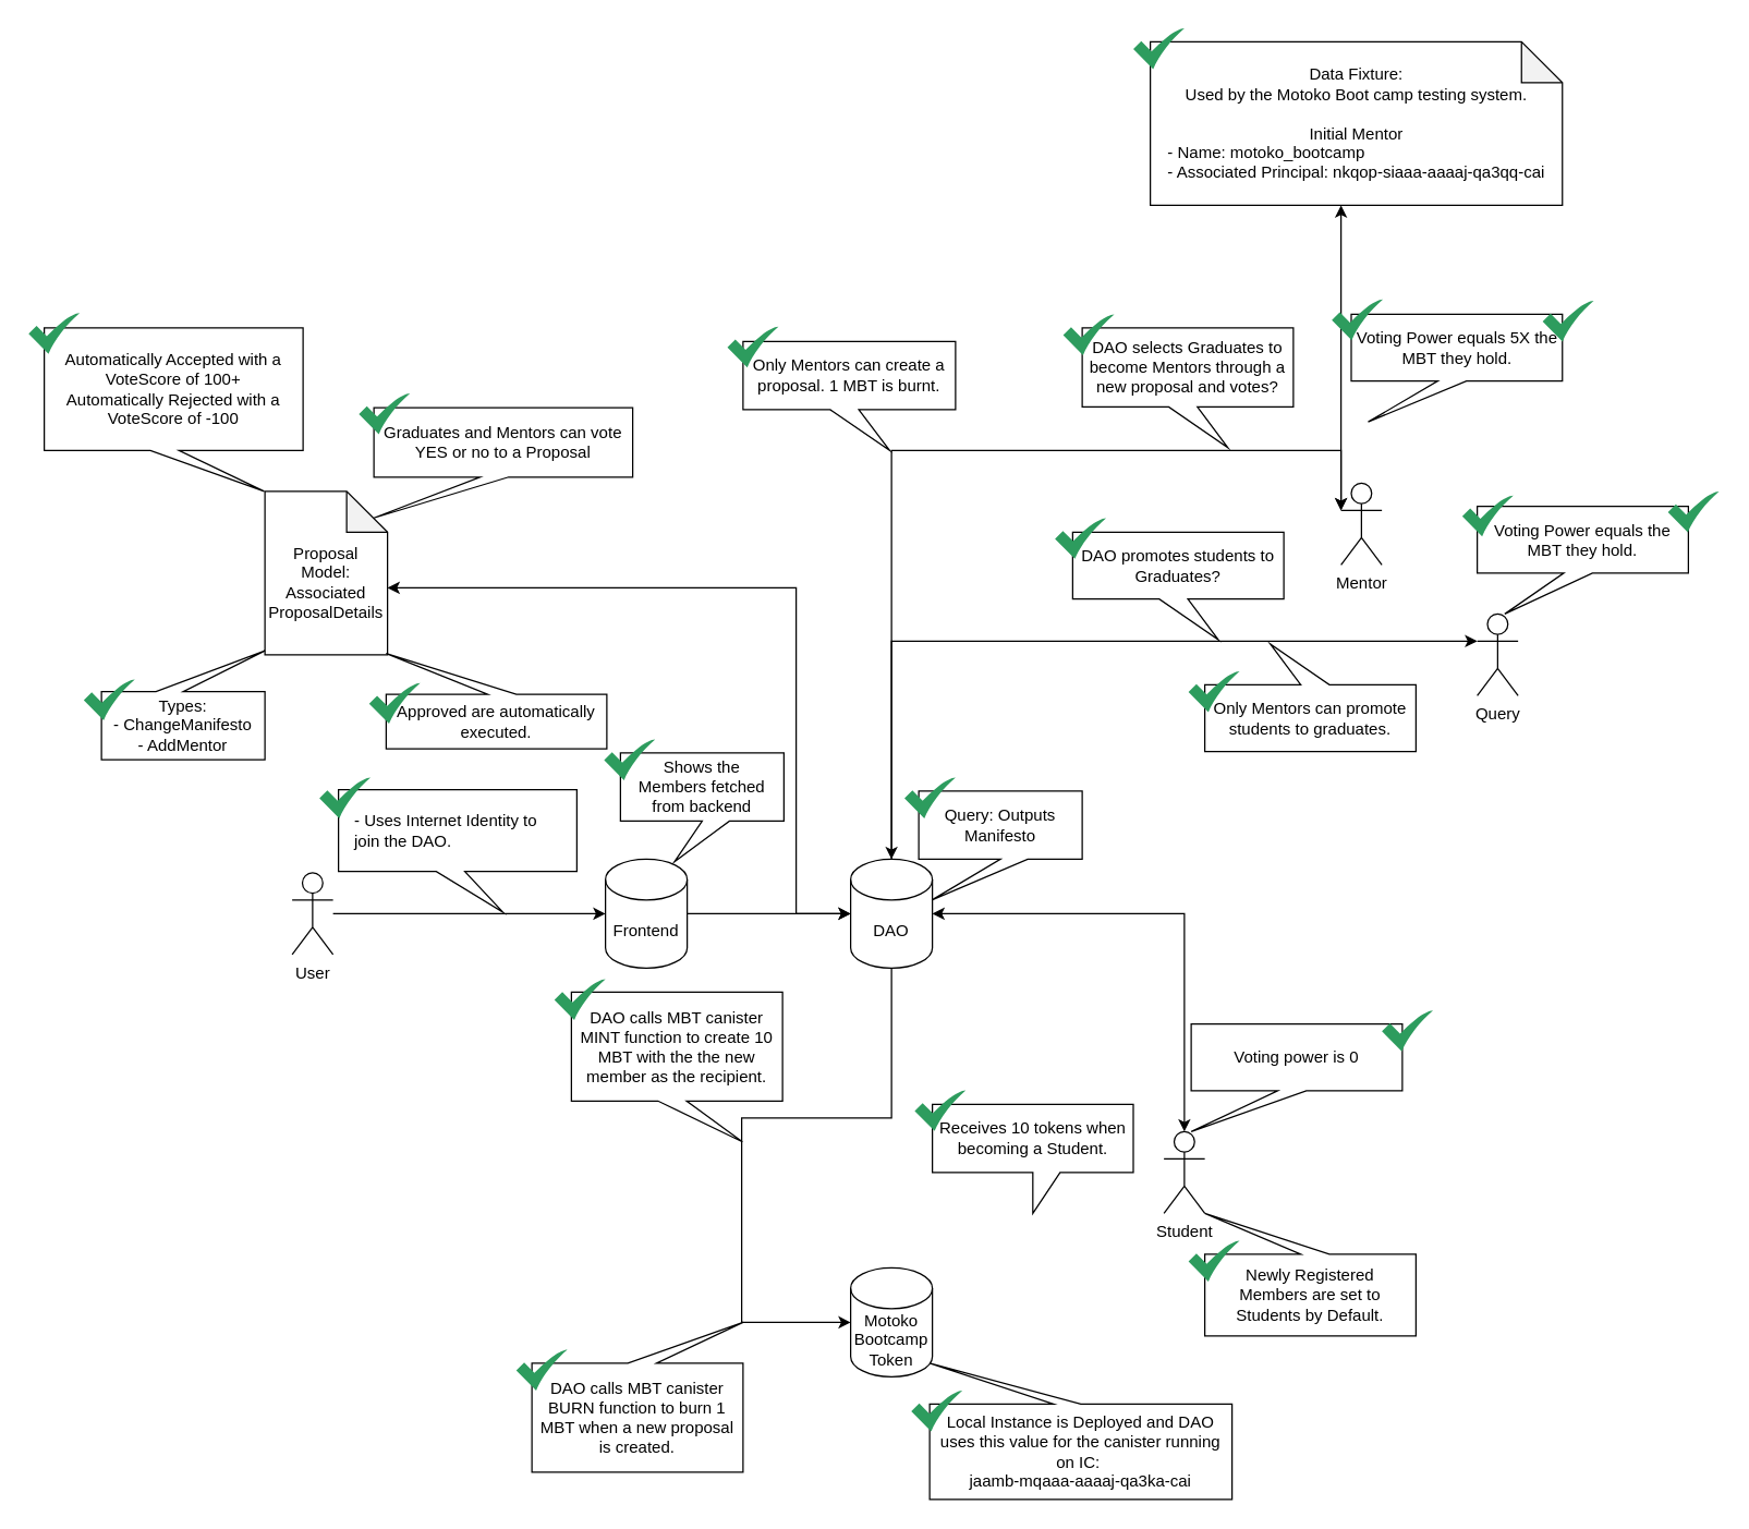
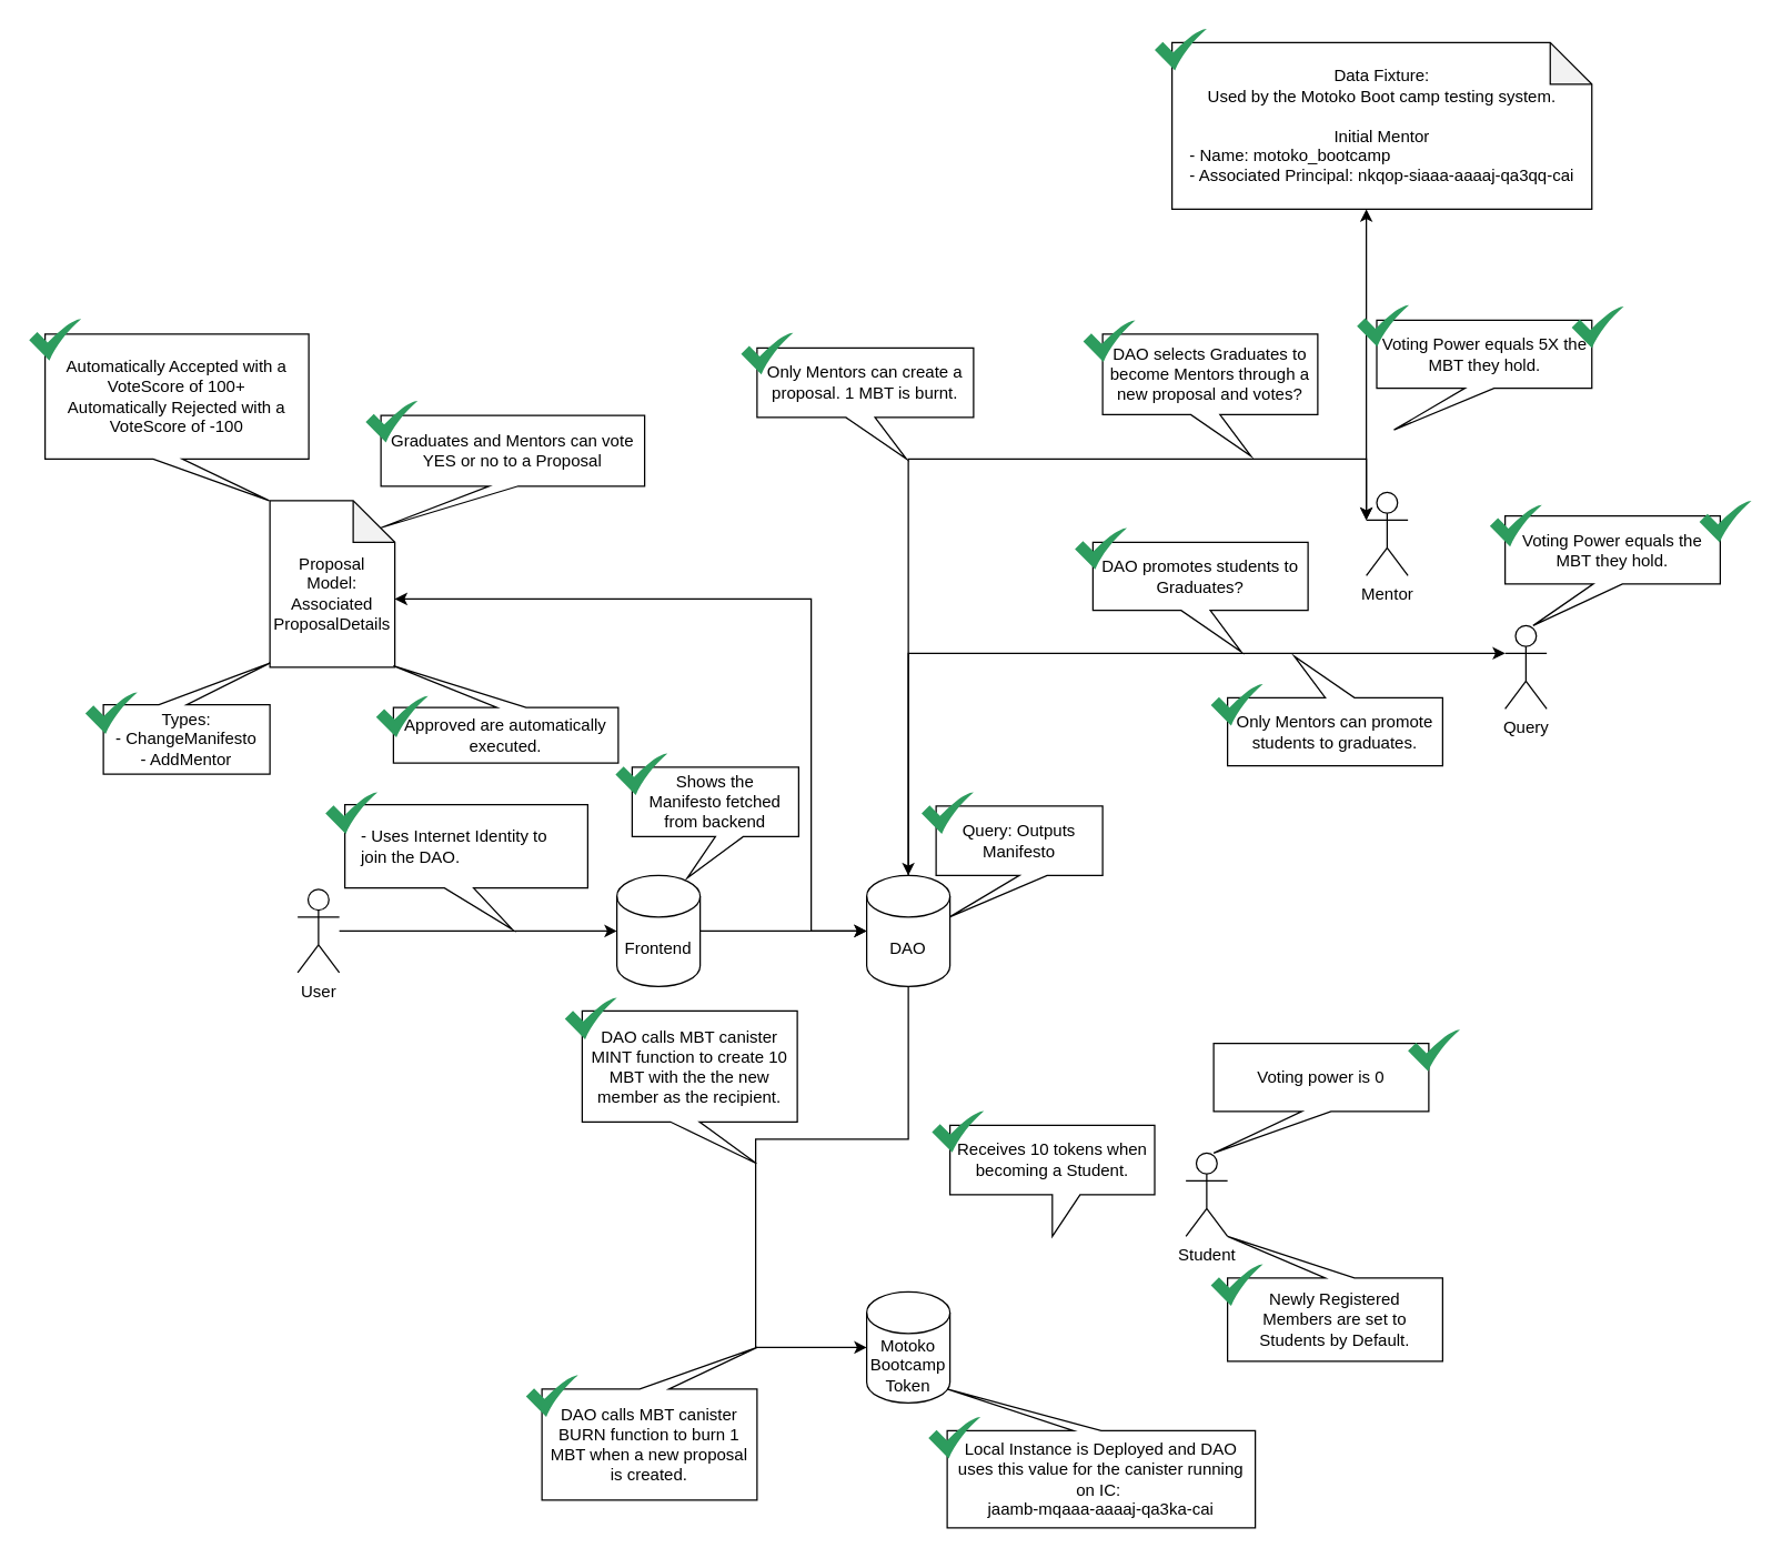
- <mxCell id="30" value="&lt;span style=&quot;background-color: rgb(255, 255, 255);&quot;&gt;Shows the Members fetched from backend&lt;/span&gt;" style="shape=callout;whiteSpace=wrap;html=1;perimeter=calloutPerimeter;direction=east;position2=0.33;spacingRight=10;spacingLeft=10;" parent="1" vertex="1"><mxGeometry x="455" y="552" width="120" height="80" as="geometry" /></mxCell>
+ <mxCell id="30" value="&lt;span style=&quot;background-color: rgb(255, 255, 255);&quot;&gt;Shows the Manifesto fetched from backend&lt;/span&gt;" style="shape=callout;whiteSpace=wrap;html=1;perimeter=calloutPerimeter;direction=east;position2=0.33;spacingRight=10;spacingLeft=10;" parent="1" vertex="1"><mxGeometry x="455" y="552" width="120" height="80" as="geometry" /></mxCell>
- <mxCell id="2" style="edgeStyle=orthogonalEdgeStyle;rounded=0;orthogonalLoop=1;jettySize=auto;html=1;entryX=0.5;entryY=0;entryDx=0;entryDy=0;entryPerimeter=0;startArrow=classic;startFill=1;" parent="1" source="7" target="16" edge="1"><mxGeometry relative="1" as="geometry" /></mxCell>
